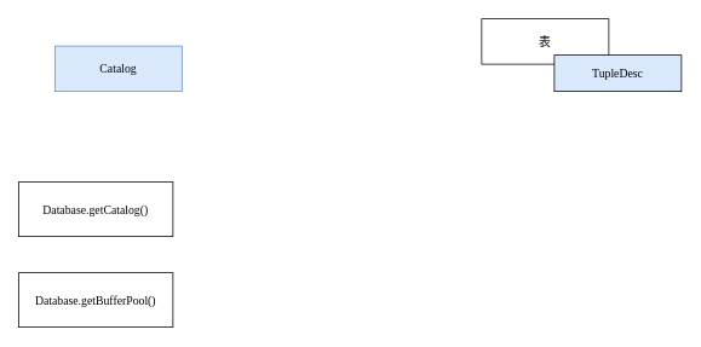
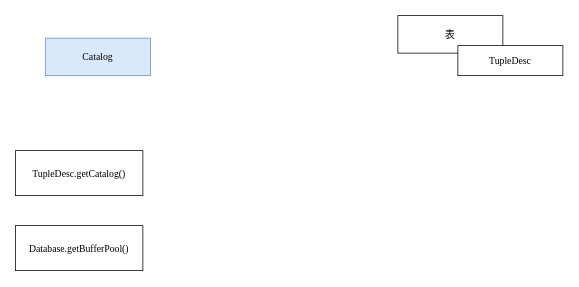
- <mxCell id="4" value="TupleDesc" style="rounded=0;whiteSpace=wrap;html=1;fontFamily=Comic Sans MS;fontSize=13;fillColor=#dae8fc;" vertex="1" parent="1"><mxGeometry x="610" y="60" width="140" height="40" as="geometry" /></mxCell>
+ <mxCell id="4" value="TupleDesc" style="rounded=0;whiteSpace=wrap;html=1;fontFamily=Comic Sans MS;fontSize=13;" vertex="1" parent="1"><mxGeometry x="610" y="60" width="140" height="40" as="geometry" /></mxCell>
- <mxCell id="5" value="Database.getCatalog()" style="rounded=0;whiteSpace=wrap;html=1;fontFamily=Comic Sans MS;fontSize=13;" vertex="1" parent="1"><mxGeometry x="20" y="200" width="170" height="60" as="geometry" /></mxCell>
+ <mxCell id="5" value="TupleDesc.getCatalog()" style="rounded=0;whiteSpace=wrap;html=1;fontFamily=Comic Sans MS;fontSize=13;" vertex="1" parent="1"><mxGeometry x="20" y="200" width="170" height="60" as="geometry" /></mxCell>
